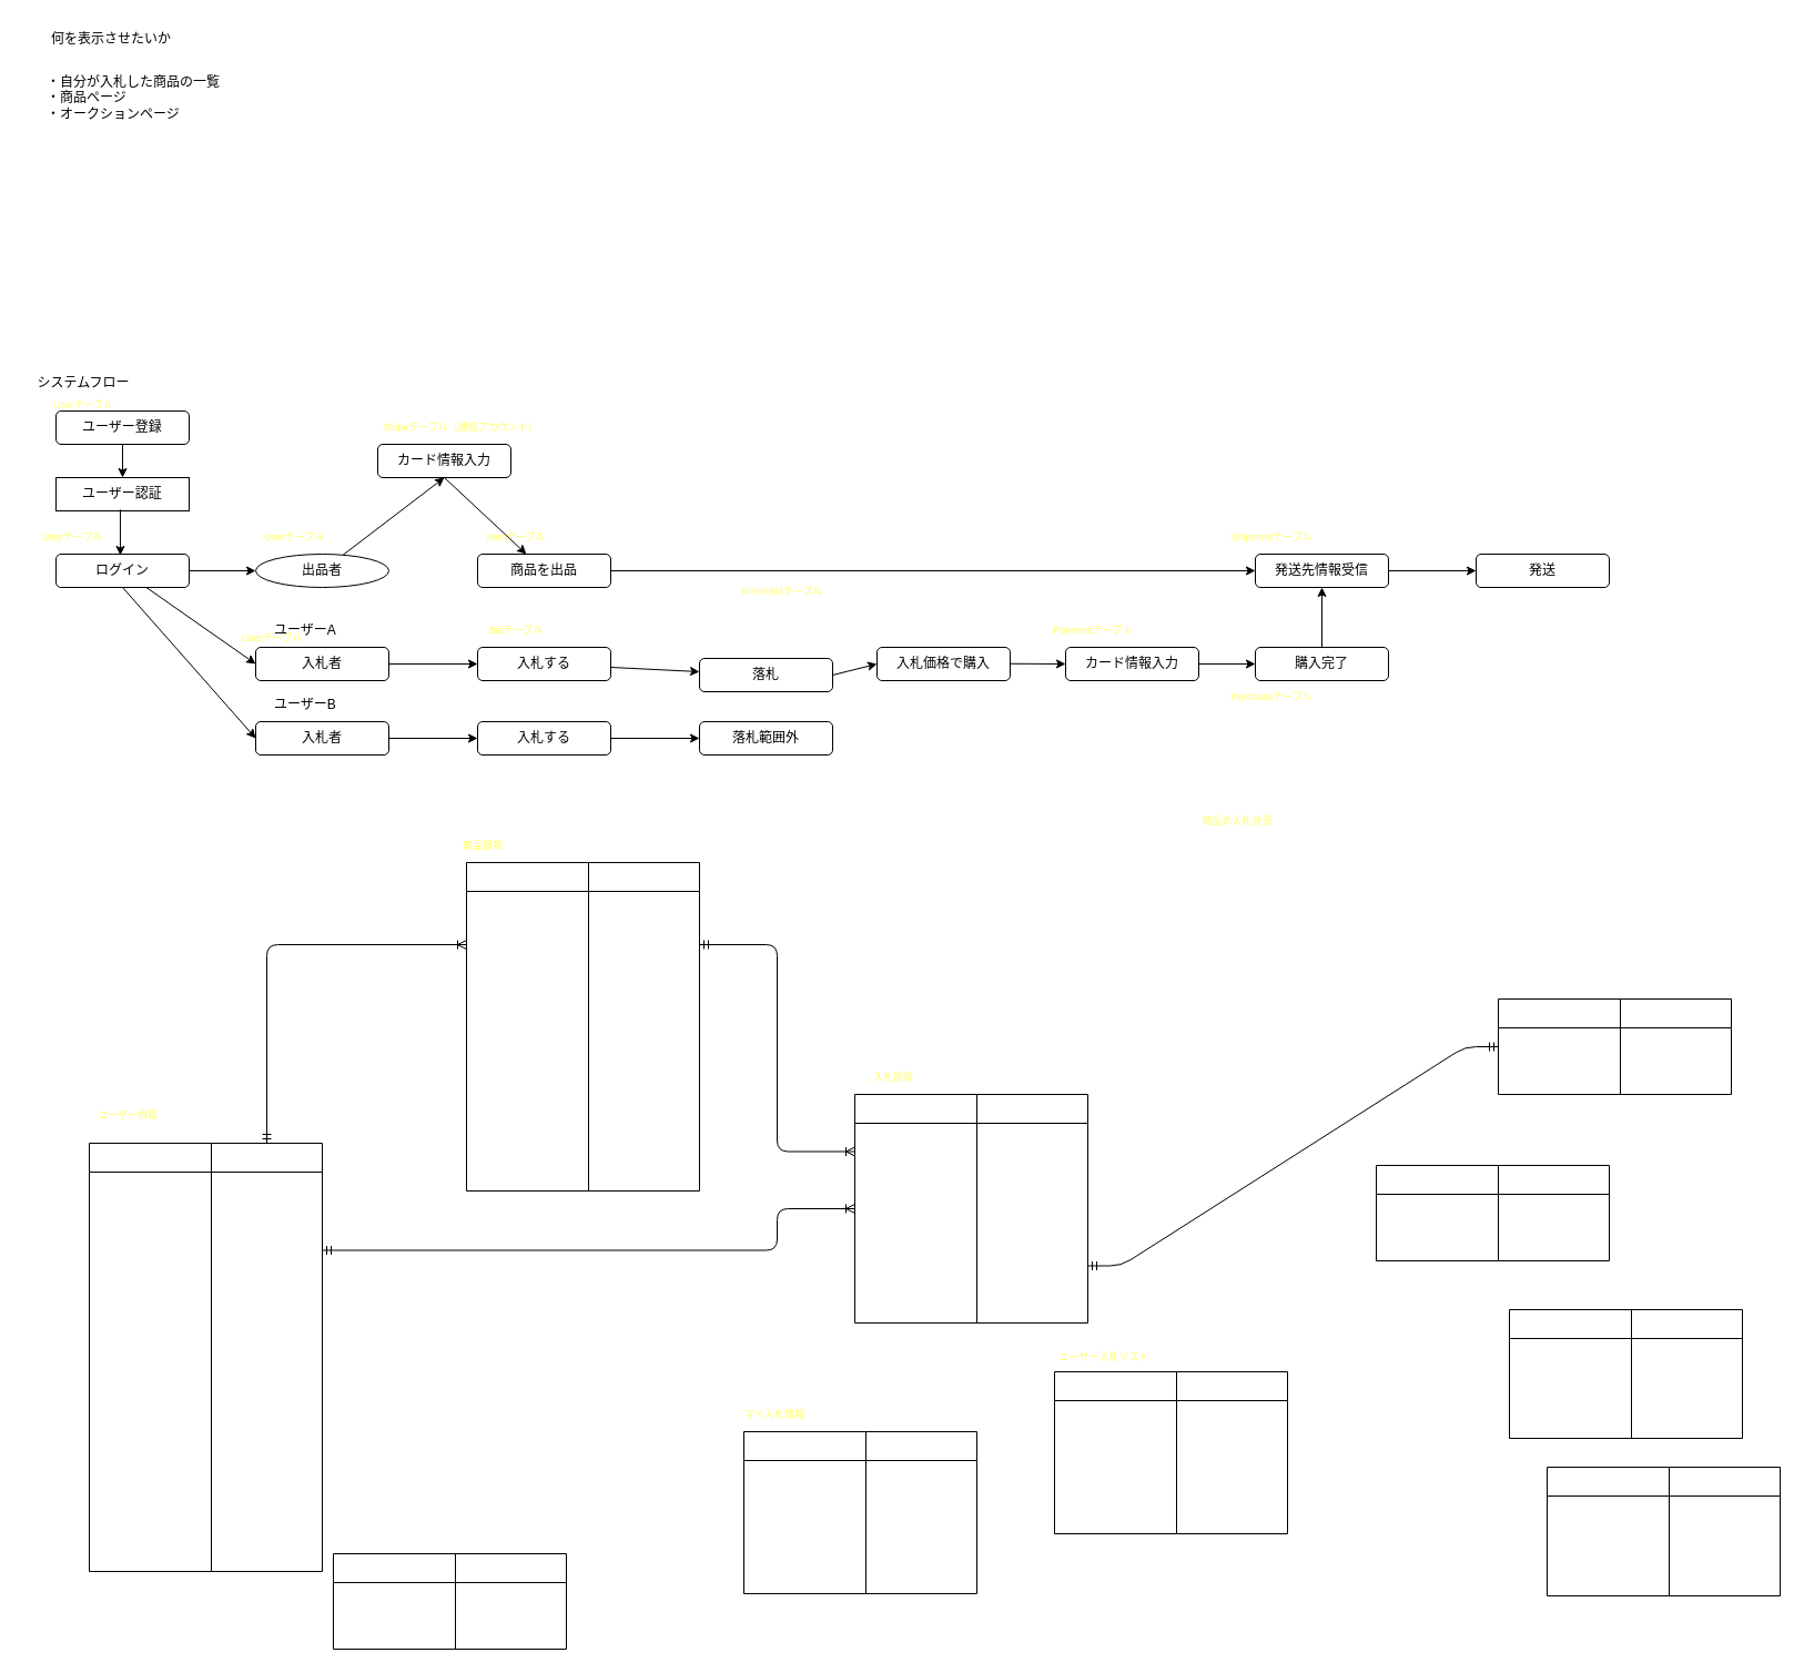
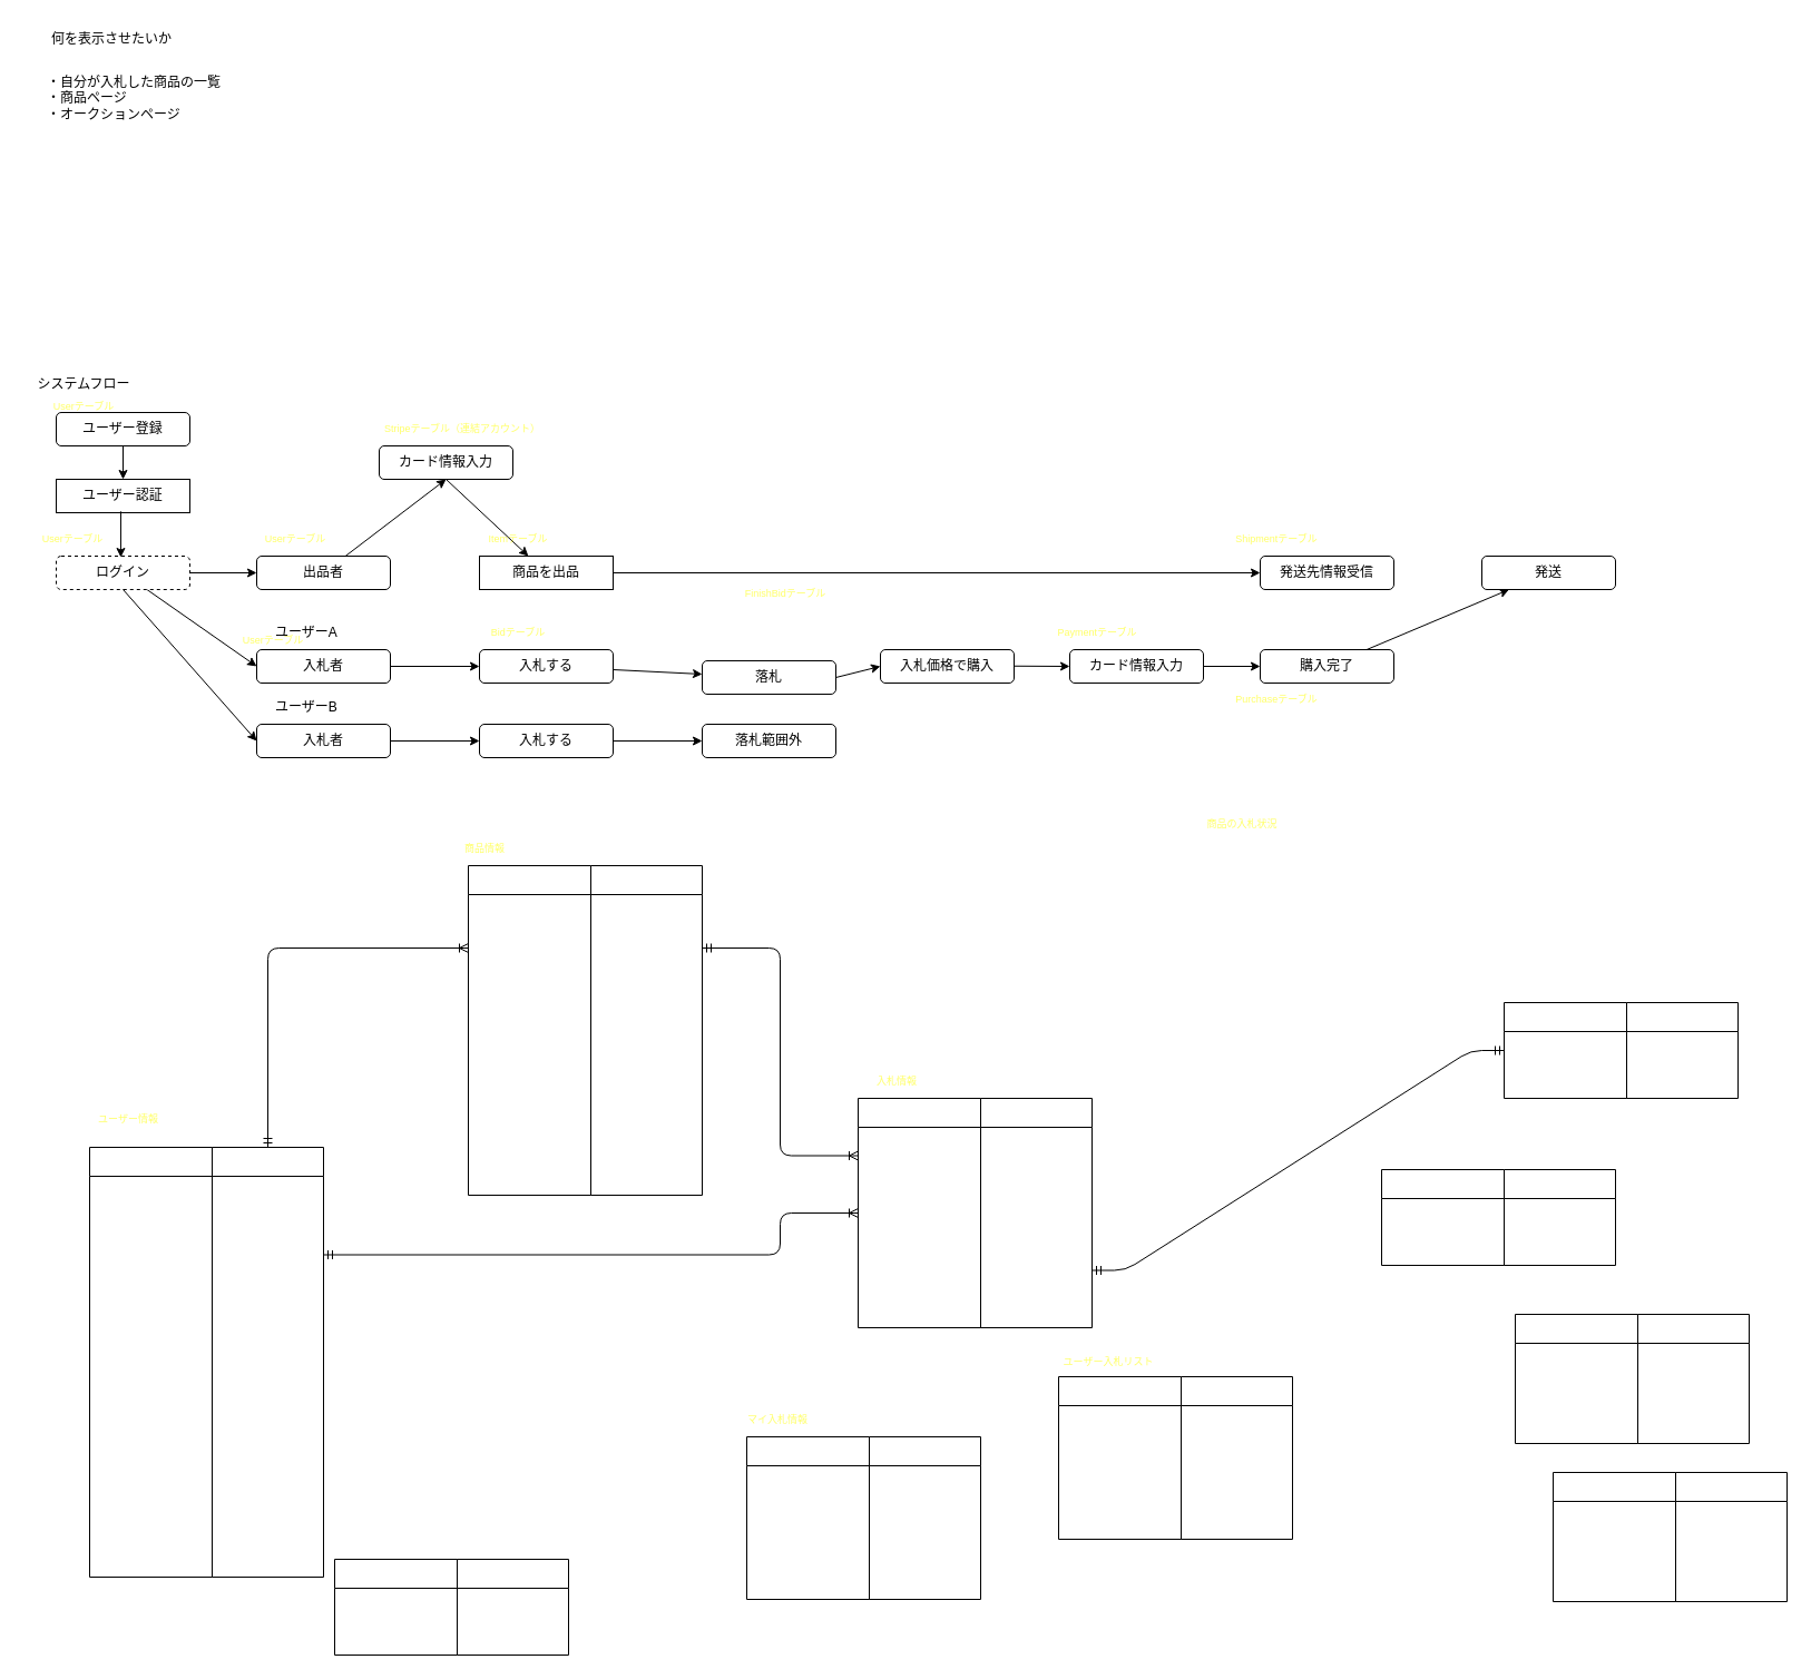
- <mxCell id="7" value="ログイン" style="rounded=1;whiteSpace=wrap;html=1;" parent="1" vertex="1"><mxGeometry x="50" y="499" width="120" height="30" as="geometry" /></mxCell>
+ <mxCell id="7" value="ログイン" style="rounded=1;whiteSpace=wrap;html=1;dashed=1;" parent="1" vertex="1"><mxGeometry x="50" y="499" width="120" height="30" as="geometry" /></mxCell>
- <mxCell id="9" value="出品者" style="ellipse;whiteSpace=wrap;html=1;" parent="1" vertex="1"><mxGeometry x="230" y="499" width="120" height="30" as="geometry" /></mxCell>
+ <mxCell id="9" value="出品者" style="rounded=1;whiteSpace=wrap;html=1;" parent="1" vertex="1"><mxGeometry x="230" y="499" width="120" height="30" as="geometry" /></mxCell>
- <mxCell id="17" value="商品を出品" style="rounded=1;whiteSpace=wrap;html=1;" parent="1" vertex="1"><mxGeometry x="430" y="499" width="120" height="30" as="geometry" /></mxCell>
+ <mxCell id="17" value="商品を出品" style="whiteSpace=wrap;html=1;rounded=0;" parent="1" vertex="1"><mxGeometry x="430" y="499" width="120" height="30" as="geometry" /></mxCell>
- <mxCell id="18" value="" style="edgeStyle=none;html=1;fontSize=10;fontColor=#FFFFFF;" parent="1" source="19" target="138" edge="1"><mxGeometry relative="1" as="geometry" /></mxCell>
- <mxCell id="45" value="" style="edgeStyle=none;html=1;fontSize=10;fontColor=#FFFFFF;" parent="1" source="46" target="19" edge="1"><mxGeometry relative="1" as="geometry" /></mxCell>
+ <mxCell id="45" value="" style="edgeStyle=none;html=1;fontSize=10;fontColor=#FFFFFF;" parent="1" source="46" target="138" edge="1"><mxGeometry relative="1" as="geometry" /></mxCell>
